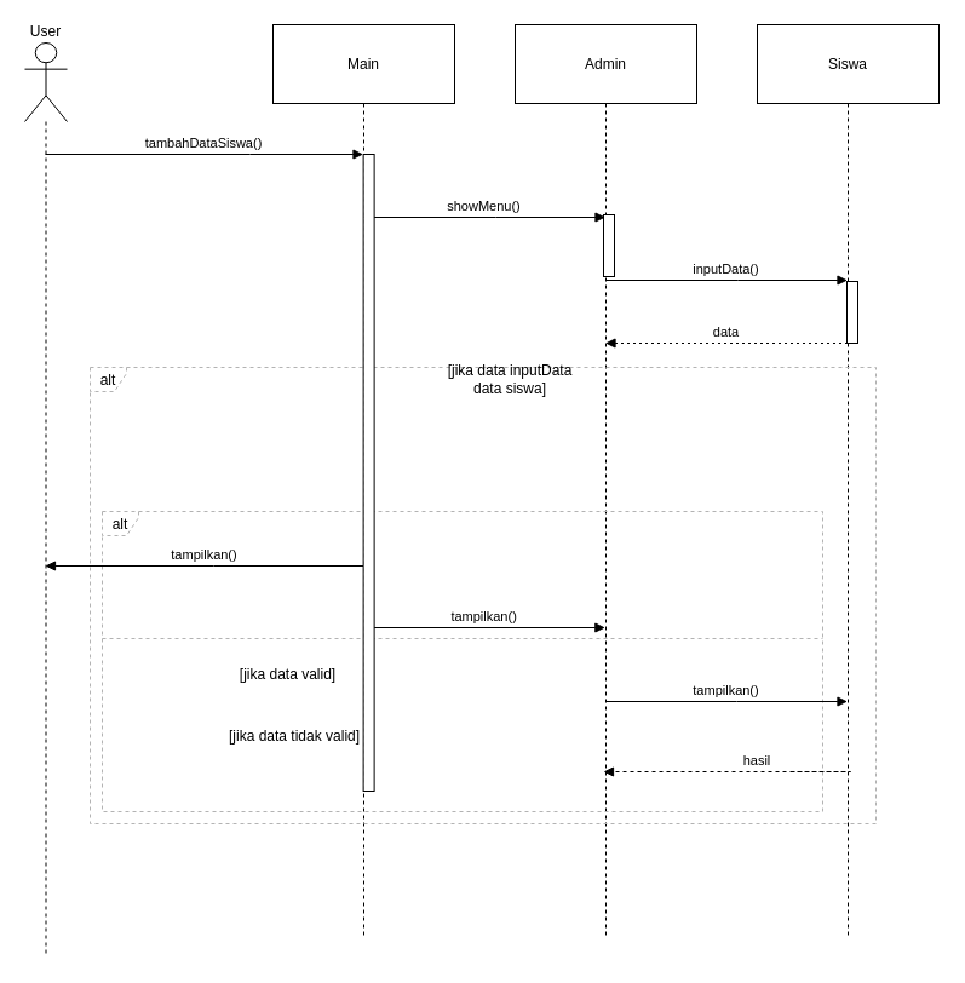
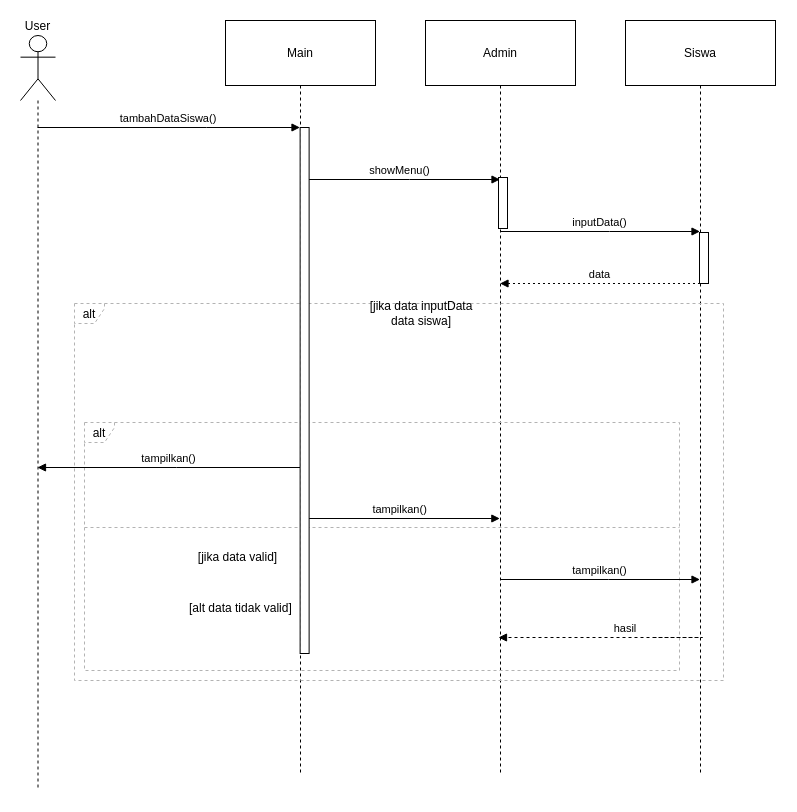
- <mxCell id="19" value="&lt;span style=&quot;color: rgb(0, 0, 0); font-family: Helvetica; font-size: 12px; font-style: normal; font-variant-ligatures: normal; font-variant-caps: normal; font-weight: 400; letter-spacing: normal; orphans: 2; text-align: center; text-indent: 0px; text-transform: none; widows: 2; word-spacing: 0px; -webkit-text-stroke-width: 0px; white-space: normal; background-color: rgb(255, 255, 255); text-decoration-thickness: initial; text-decoration-style: initial; text-decoration-color: initial; display: inline !important; float: none;&quot;&gt;[jika data tidak valid]&lt;/span&gt;" style="text;whiteSpace=wrap;html=1;" vertex="1" parent="1"><mxGeometry x="187" y="594" width="112.62" height="22.6" as="geometry" /></mxCell>
+ <mxCell id="19" value="&lt;span style=&quot;color: rgb(0, 0, 0); font-family: Helvetica; font-size: 12px; font-style: normal; font-variant-ligatures: normal; font-variant-caps: normal; font-weight: 400; letter-spacing: normal; orphans: 2; text-align: center; text-indent: 0px; text-transform: none; widows: 2; word-spacing: 0px; -webkit-text-stroke-width: 0px; white-space: normal; background-color: rgb(255, 255, 255); text-decoration-thickness: initial; text-decoration-style: initial; text-decoration-color: initial; display: inline !important; float: none;&quot;&gt;[alt data tidak valid]&lt;/span&gt;" style="text;whiteSpace=wrap;html=1;" vertex="1" parent="1"><mxGeometry x="187" y="594" width="112.62" height="22.6" as="geometry" /></mxCell>
